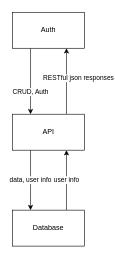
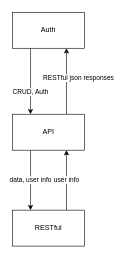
- <mxCell id="3" value="Database" style="rounded=0;whiteSpace=wrap;html=1;" parent="1" vertex="1"><mxGeometry x="20" y="350" width="120" height="60" as="geometry" /></mxCell>
+ <mxCell id="3" value="RESTful" style="rounded=0;whiteSpace=wrap;html=1;" parent="1" vertex="1"><mxGeometry x="20" y="350" width="120" height="60" as="geometry" /></mxCell>
